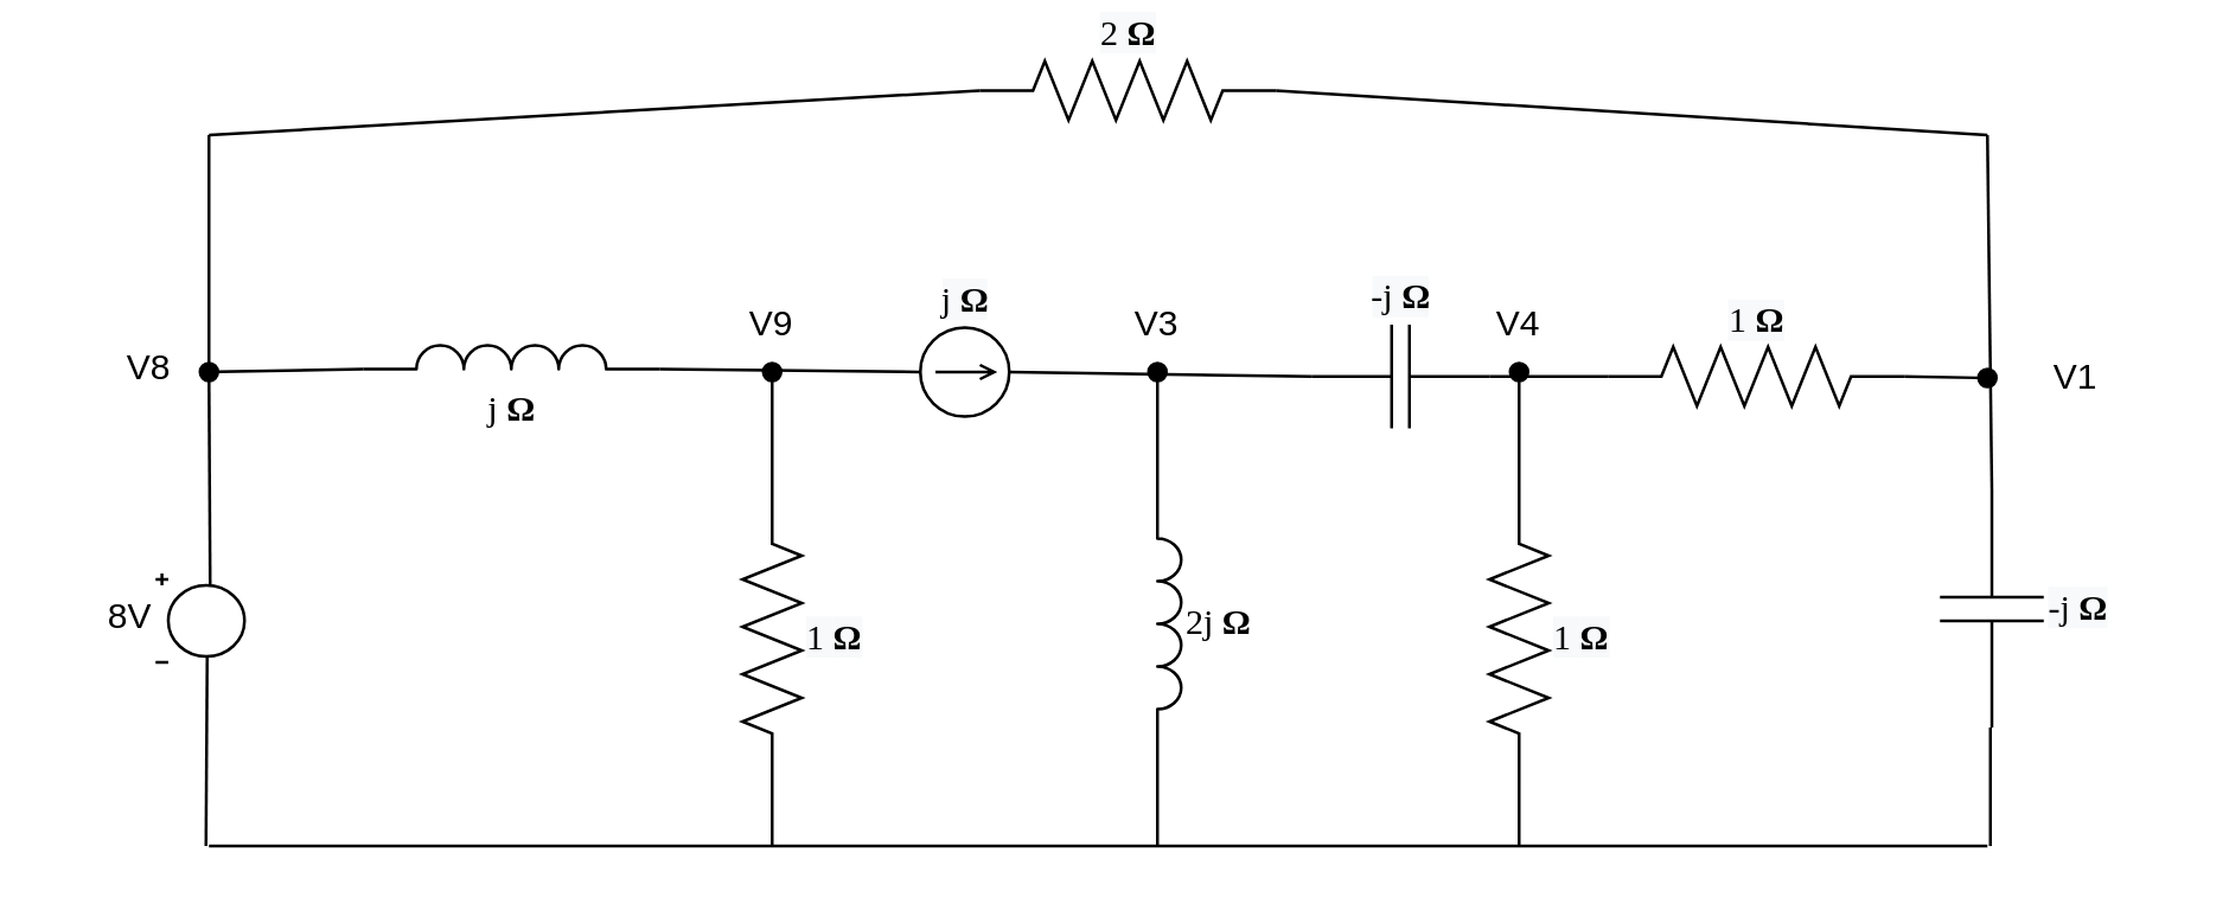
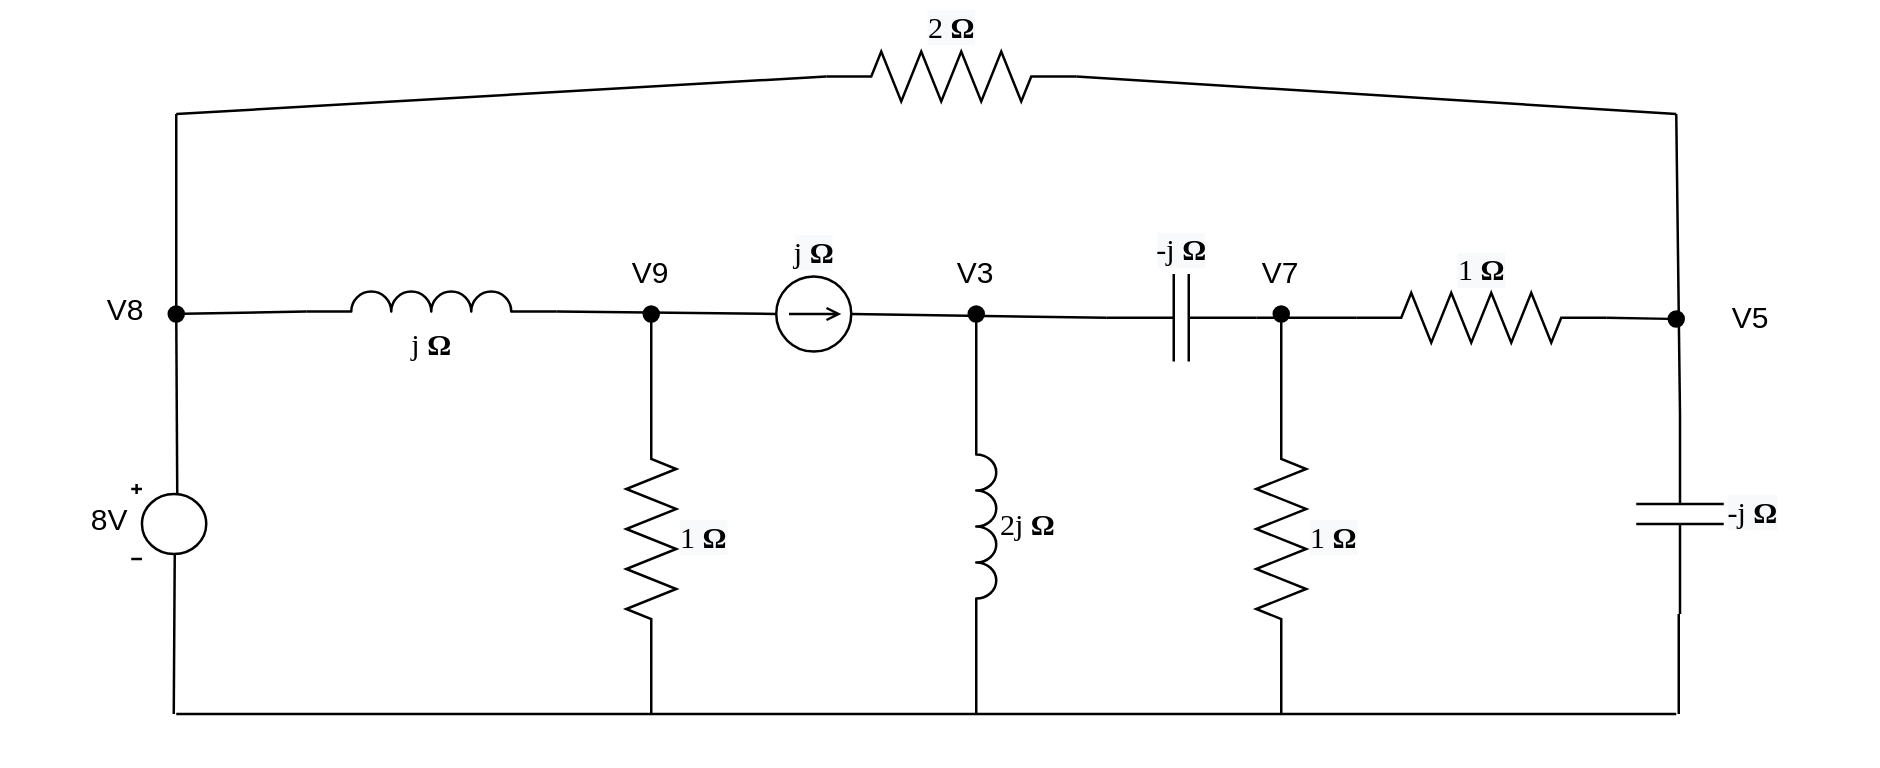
- <mxCell id="34" value="V4" style="text;html=1;strokeColor=none;fillColor=none;align=center;verticalAlign=middle;whiteSpace=wrap;rounded=0;" parent="1" vertex="1"><mxGeometry x="482" y="94" width="60" height="30" as="geometry" /></mxCell>
+ <mxCell id="34" value="V7" style="text;html=1;strokeColor=none;fillColor=none;align=center;verticalAlign=middle;whiteSpace=wrap;rounded=0;" parent="1" vertex="1"><mxGeometry x="482" y="94" width="60" height="30" as="geometry" /></mxCell>
- <mxCell id="35" value="V1" style="text;html=1;strokeColor=none;fillColor=none;align=center;verticalAlign=middle;whiteSpace=wrap;rounded=0;" parent="1" vertex="1"><mxGeometry x="670" y="111.5" width="60" height="30" as="geometry" /></mxCell>
+ <mxCell id="35" value="V5" style="text;html=1;strokeColor=none;fillColor=none;align=center;verticalAlign=middle;whiteSpace=wrap;rounded=0;" parent="1" vertex="1"><mxGeometry x="670" y="111.5" width="60" height="30" as="geometry" /></mxCell>
